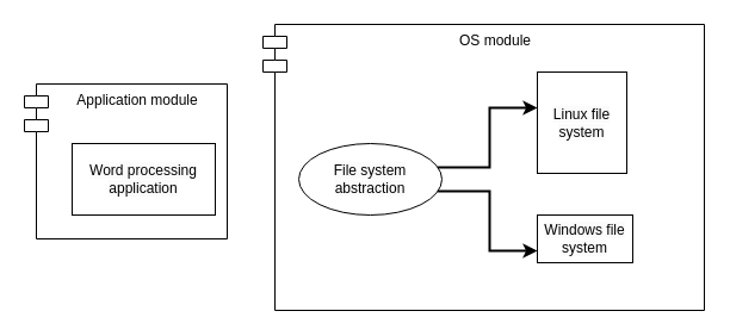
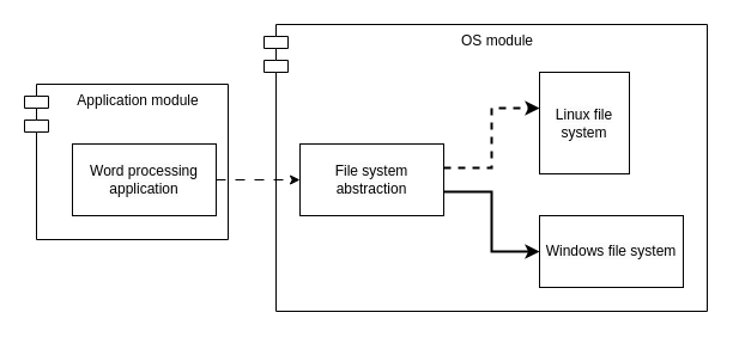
- <mxCell id="9" value="" style="endArrow=classic;html=1;rounded=0;edgeStyle=orthogonalEdgeStyle;strokeWidth=2;" edge="1" parent="1" source="4" target="6"><mxGeometry width="50" height="50" relative="1" as="geometry"><mxPoint x="380" y="170" as="sourcePoint" /><mxPoint x="460" y="220" as="targetPoint" /><Array as="points"><mxPoint x="410" y="140" /><mxPoint x="410" y="90" /></Array></mxGeometry></mxCell>
+ <mxCell id="9" value="" style="endArrow=classic;html=1;rounded=0;edgeStyle=orthogonalEdgeStyle;strokeWidth=2;dashed=1;" edge="1" parent="1" source="4" target="6"><mxGeometry width="50" height="50" relative="1" as="geometry"><mxPoint x="380" y="170" as="sourcePoint" /><mxPoint x="460" y="220" as="targetPoint" /><Array as="points"><mxPoint x="410" y="140" /><mxPoint x="410" y="90" /></Array></mxGeometry></mxCell>
+ <mxCell id="10" value="" style="endArrow=classic;html=1;rounded=0;edgeStyle=orthogonalEdgeStyle;dashed=1;dashPattern=8 8;" edge="1" parent="1" source="5" target="4"><mxGeometry width="50" height="50" relative="1" as="geometry"><mxPoint x="170" y="300" as="sourcePoint" /><mxPoint x="250" y="250" as="targetPoint" /></mxGeometry></mxCell>
- <mxCell id="4" value="&lt;span style=&quot;color: rgb(0, 0, 0); font-family: Helvetica; font-size: 12px; font-style: normal; font-variant-ligatures: normal; font-variant-caps: normal; font-weight: 400; letter-spacing: normal; orphans: 2; text-align: center; text-indent: 0px; text-transform: none; widows: 2; word-spacing: 0px; -webkit-text-stroke-width: 0px; white-space: normal; background-color: rgb(251, 251, 251); text-decoration-thickness: initial; text-decoration-style: initial; text-decoration-color: initial; float: none; display: inline !important;&quot;&gt;File system abstraction&lt;/span&gt;" style="ellipse;whiteSpace=wrap;html=1;" vertex="1" parent="1"><mxGeometry x="250" y="120" width="120" height="60" as="geometry" /></mxCell>
+ <mxCell id="4" value="&lt;span style=&quot;color: rgb(0, 0, 0); font-family: Helvetica; font-size: 12px; font-style: normal; font-variant-ligatures: normal; font-variant-caps: normal; font-weight: 400; letter-spacing: normal; orphans: 2; text-align: center; text-indent: 0px; text-transform: none; widows: 2; word-spacing: 0px; -webkit-text-stroke-width: 0px; white-space: normal; background-color: rgb(251, 251, 251); text-decoration-thickness: initial; text-decoration-style: initial; text-decoration-color: initial; float: none; display: inline !important;&quot;&gt;File system abstraction&lt;/span&gt;" style="rounded=0;whiteSpace=wrap;html=1;" vertex="1" parent="1"><mxGeometry x="250" y="120" width="120" height="60" as="geometry" /></mxCell>
- <mxCell id="7" value="&lt;span style=&quot;color: rgb(0, 0, 0); font-family: Helvetica; font-size: 12px; font-style: normal; font-variant-ligatures: normal; font-variant-caps: normal; font-weight: 400; letter-spacing: normal; orphans: 2; text-align: center; text-indent: 0px; text-transform: none; widows: 2; word-spacing: 0px; -webkit-text-stroke-width: 0px; white-space: normal; background-color: rgb(251, 251, 251); text-decoration-thickness: initial; text-decoration-style: initial; text-decoration-color: initial; float: none; display: inline !important;&quot;&gt;Windows file system&lt;/span&gt;" style="rounded=0;whiteSpace=wrap;html=1;" vertex="1" parent="1"><mxGeometry x="450" y="180" width="80" height="40" as="geometry" /></mxCell>
+ <mxCell id="7" value="&lt;span style=&quot;color: rgb(0, 0, 0); font-family: Helvetica; font-size: 12px; font-style: normal; font-variant-ligatures: normal; font-variant-caps: normal; font-weight: 400; letter-spacing: normal; orphans: 2; text-align: center; text-indent: 0px; text-transform: none; widows: 2; word-spacing: 0px; -webkit-text-stroke-width: 0px; white-space: normal; background-color: rgb(251, 251, 251); text-decoration-thickness: initial; text-decoration-style: initial; text-decoration-color: initial; float: none; display: inline !important;&quot;&gt;Windows file system&lt;/span&gt;" style="rounded=0;whiteSpace=wrap;html=1;" vertex="1" parent="1"><mxGeometry x="450" y="180" width="120" height="60" as="geometry" /></mxCell>
